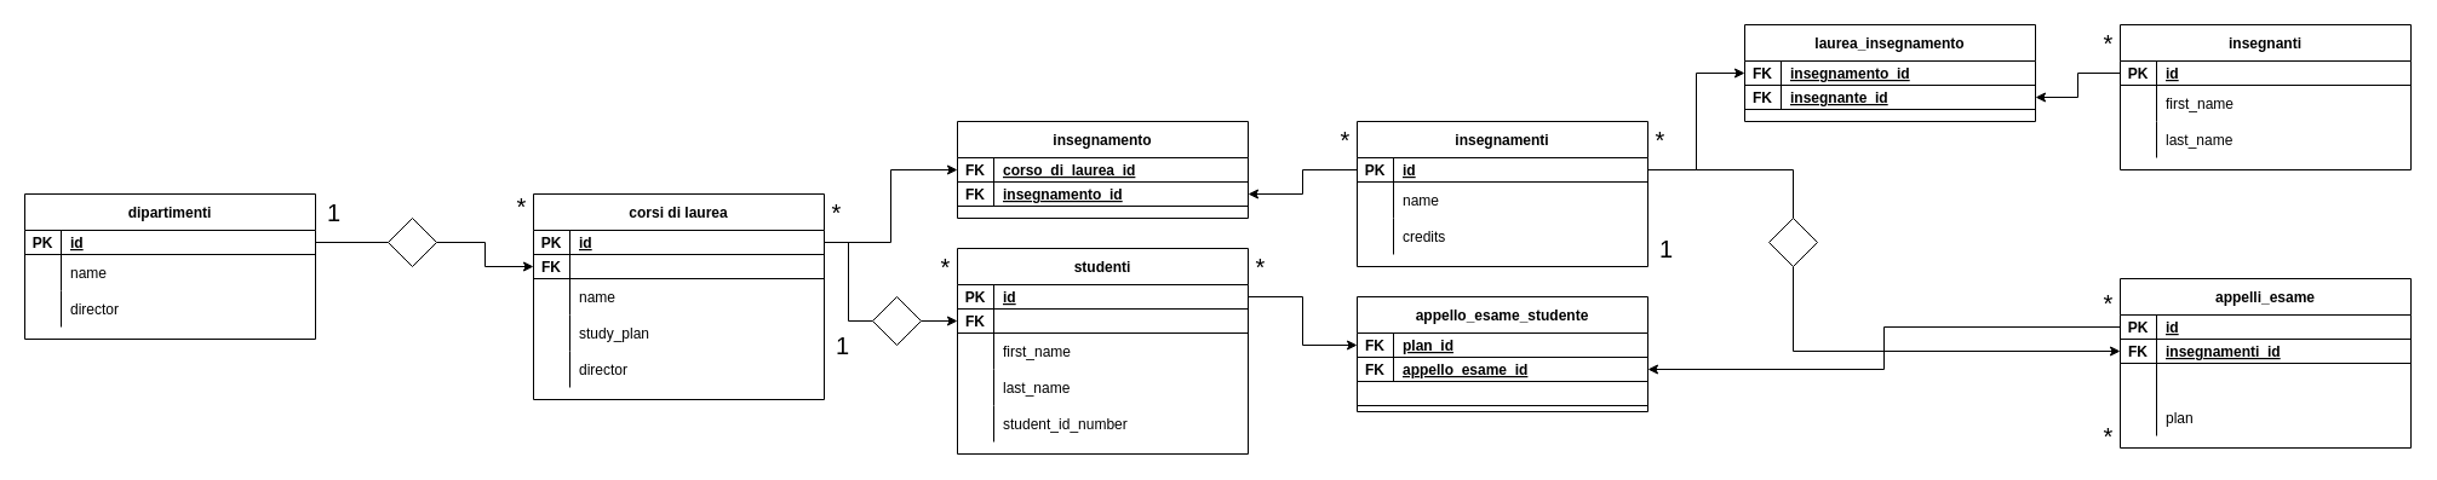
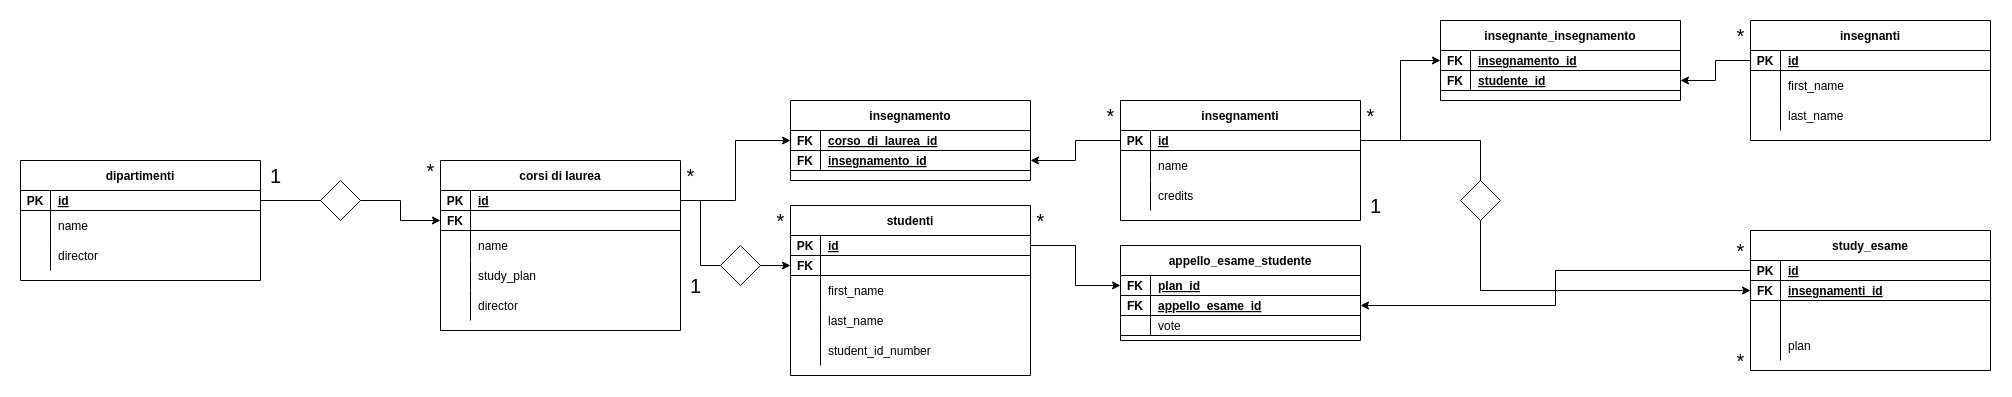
- <mxCell id="48" value="laurea_insegnamento" style="shape=table;startSize=30;container=1;collapsible=1;childLayout=tableLayout;fixedRows=1;rowLines=0;fontStyle=1;align=center;resizeLast=1;" parent="1" vertex="1"><mxGeometry x="1440" y="20" width="240" height="80" as="geometry" /></mxCell>
+ <mxCell id="48" value="insegnante_insegnamento" style="shape=table;startSize=30;container=1;collapsible=1;childLayout=tableLayout;fixedRows=1;rowLines=0;fontStyle=1;align=center;resizeLast=1;" parent="1" vertex="1"><mxGeometry x="1440" y="20" width="240" height="80" as="geometry" /></mxCell>
- <mxCell id="54" value="insegnante_id" style="shape=partialRectangle;overflow=hidden;connectable=0;fillColor=none;top=0;left=0;bottom=0;right=0;align=left;spacingLeft=6;fontStyle=5;" parent="52" vertex="1"><mxGeometry x="30" width="210" height="20" as="geometry"><mxRectangle width="210" height="20" as="alternateBounds" /></mxGeometry></mxCell>
+ <mxCell id="54" value="studente_id" style="shape=partialRectangle;overflow=hidden;connectable=0;fillColor=none;top=0;left=0;bottom=0;right=0;align=left;spacingLeft=6;fontStyle=5;" parent="52" vertex="1"><mxGeometry x="30" width="210" height="20" as="geometry"><mxRectangle width="210" height="20" as="alternateBounds" /></mxGeometry></mxCell>
- <mxCell id="67" value="appelli_esame" style="shape=table;startSize=30;container=1;collapsible=1;childLayout=tableLayout;fixedRows=1;rowLines=0;fontStyle=1;align=center;resizeLast=1;" parent="1" vertex="1"><mxGeometry x="1750" y="230" width="240" height="140" as="geometry" /></mxCell>
+ <mxCell id="67" value="study_esame" style="shape=table;startSize=30;container=1;collapsible=1;childLayout=tableLayout;fixedRows=1;rowLines=0;fontStyle=1;align=center;resizeLast=1;" parent="1" vertex="1"><mxGeometry x="1750" y="230" width="240" height="140" as="geometry" /></mxCell>
+ <mxCell id="104" value="vote" style="shape=partialRectangle;overflow=hidden;connectable=0;fillColor=none;top=0;left=0;bottom=0;right=0;align=left;spacingLeft=6;fontStyle=0;" vertex="1" parent="102"><mxGeometry x="30" width="210" height="20" as="geometry"><mxRectangle width="210" height="20" as="alternateBounds" /></mxGeometry></mxCell>
